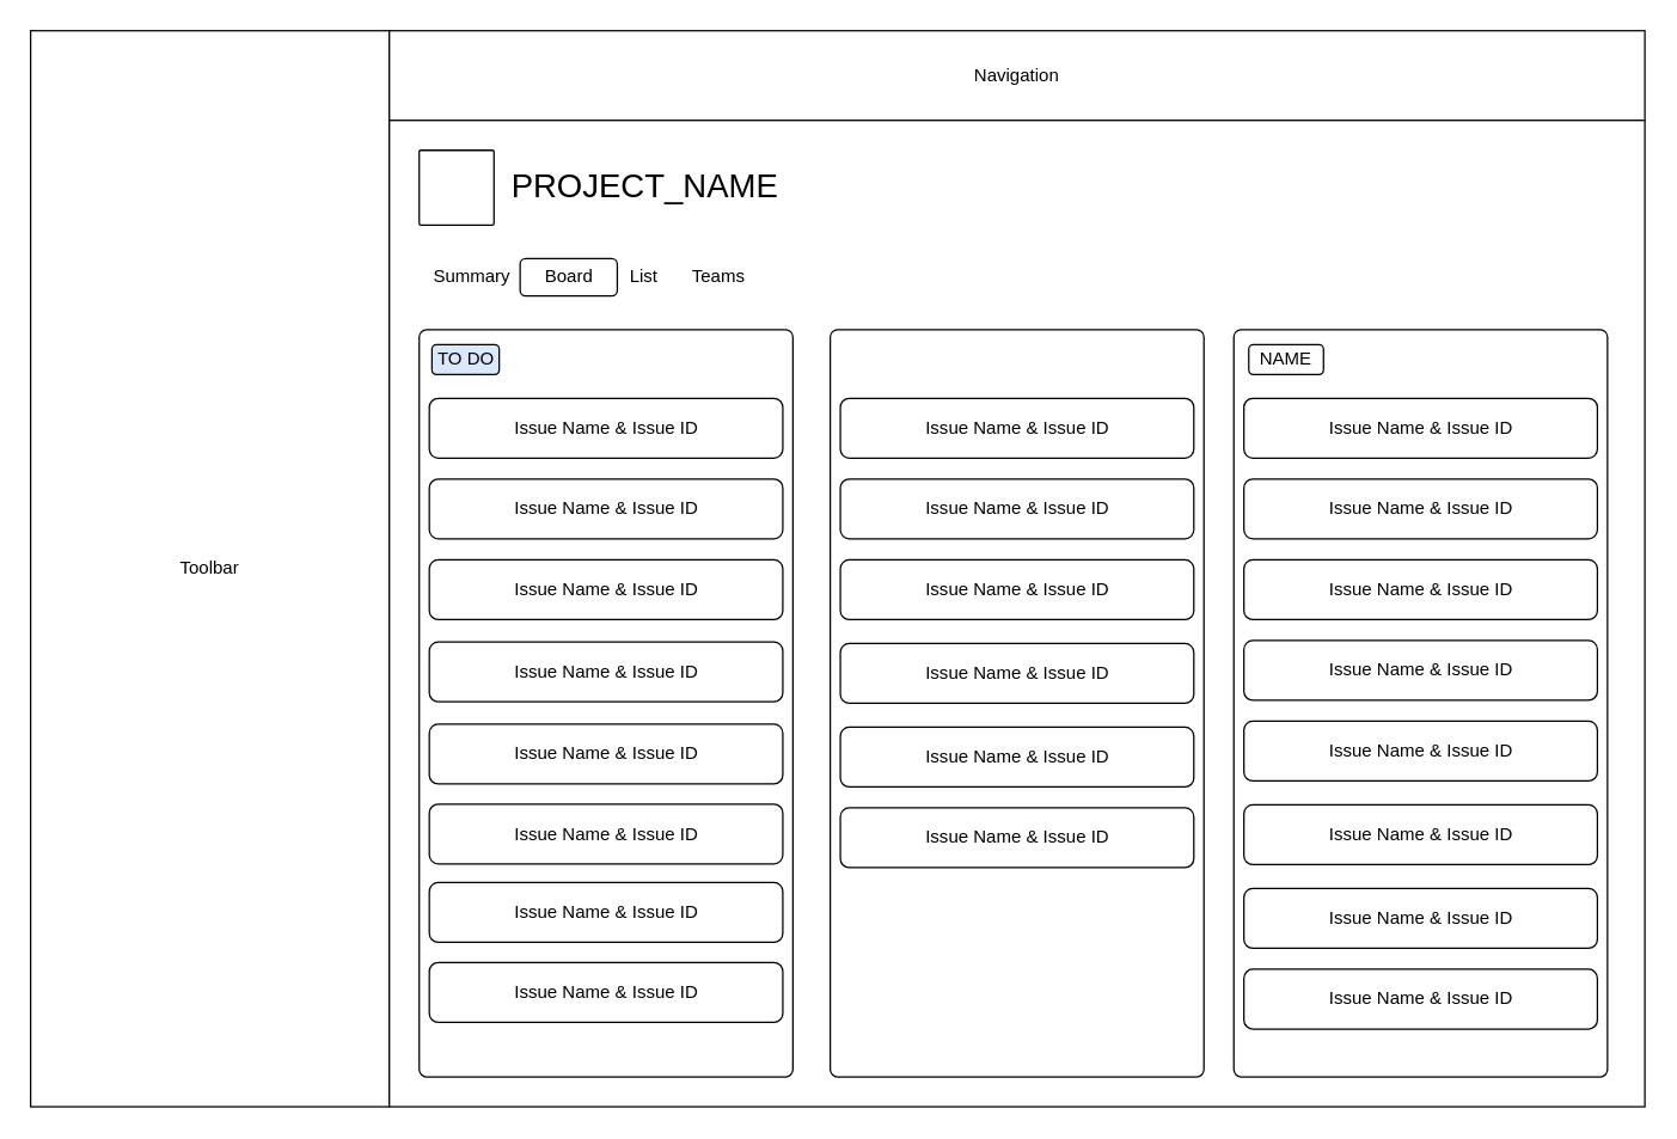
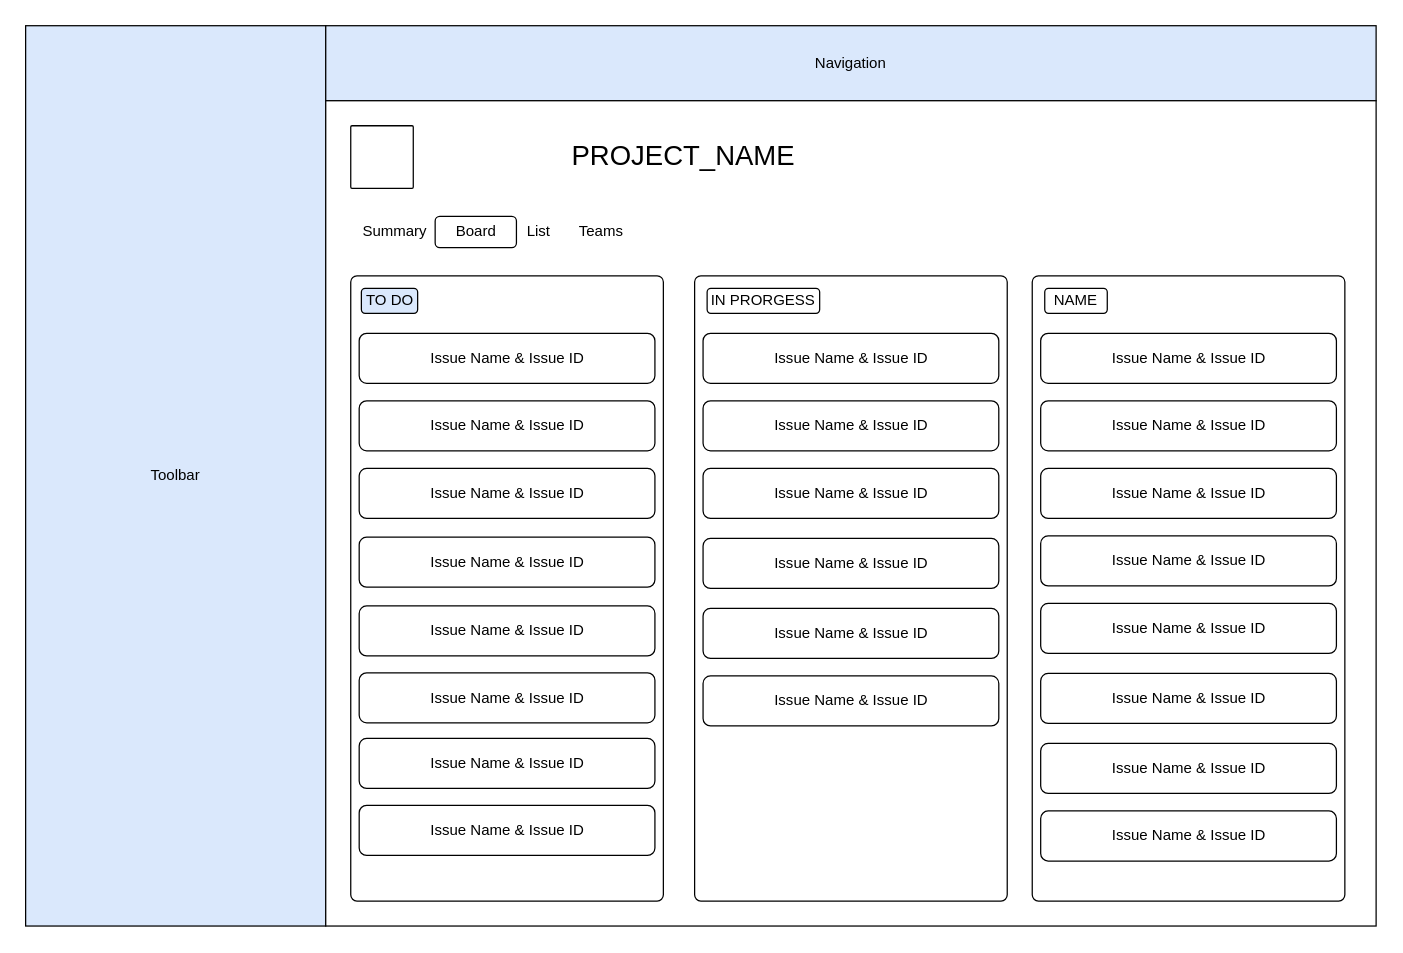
- <mxCell id="3" value="Navigation" style="rounded=0;whiteSpace=wrap;html=1;" parent="1" vertex="1"><mxGeometry x="260" y="20" width="840" height="60" as="geometry" /></mxCell>
+ <mxCell id="3" value="Navigation" style="rounded=0;whiteSpace=wrap;html=1;fillColor=#dae8fc;" parent="1" vertex="1"><mxGeometry x="260" y="20" width="840" height="60" as="geometry" /></mxCell>
- <mxCell id="6" value="&lt;font style=&quot;font-size: 22px;&quot;&gt;PROJECT_NAME&lt;/font&gt;" style="rounded=0;whiteSpace=wrap;html=1;fillStyle=auto;fillColor=none;gradientColor=none;align=left;strokeColor=none;fontSize=22;verticalAlign=middle;" parent="1" vertex="1"><mxGeometry x="340" y="100" width="170" height="50" as="geometry" /></mxCell>
+ <mxCell id="6" value="&lt;font style=&quot;font-size: 22px;&quot;&gt;PROJECT_NAME&lt;/font&gt;" style="rounded=0;whiteSpace=wrap;html=1;fillStyle=auto;fillColor=none;gradientColor=none;align=left;strokeColor=none;fontSize=22;verticalAlign=middle;" parent="1" vertex="1"><mxGeometry x="455" y="100" width="170" height="50" as="geometry" /></mxCell>
+ <mxCell id="15" value="IN PRORGESS" style="rounded=1;whiteSpace=wrap;html=1;" vertex="1" parent="1"><mxGeometry x="565" y="230" width="90" height="20" as="geometry" /></mxCell>
- <mxCell id="2" value="Toolbar" style="rounded=0;whiteSpace=wrap;html=1;" parent="1" vertex="1"><mxGeometry x="20" y="20" width="240" height="720" as="geometry" /></mxCell>
+ <mxCell id="2" value="Toolbar" style="rounded=0;whiteSpace=wrap;html=1;fillColor=#dae8fc;" parent="1" vertex="1"><mxGeometry x="20" y="20" width="240" height="720" as="geometry" /></mxCell>
